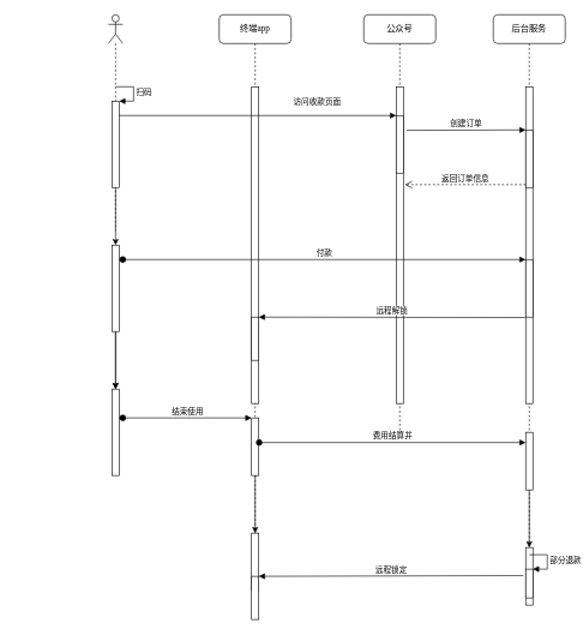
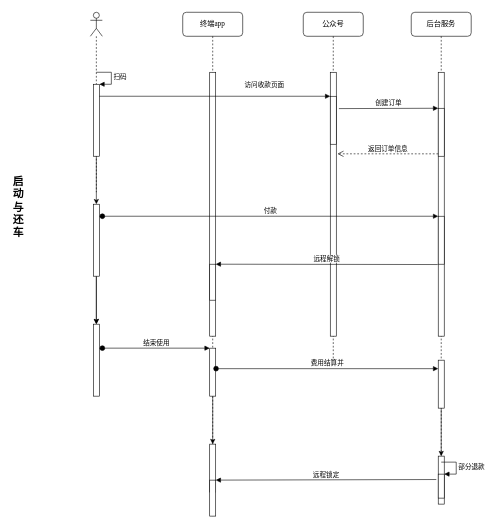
+ <mxCell id="20" value="&lt;font style=&quot;font-size: 18px&quot;&gt;&lt;b&gt;启动与还车&lt;/b&gt;&lt;/font&gt;" style="text;html=1;strokeColor=none;fillColor=none;align=center;verticalAlign=middle;whiteSpace=wrap;rounded=0;" parent="1" vertex="1"><mxGeometry x="20" y="285" width="20" height="120" as="geometry" /></mxCell>
